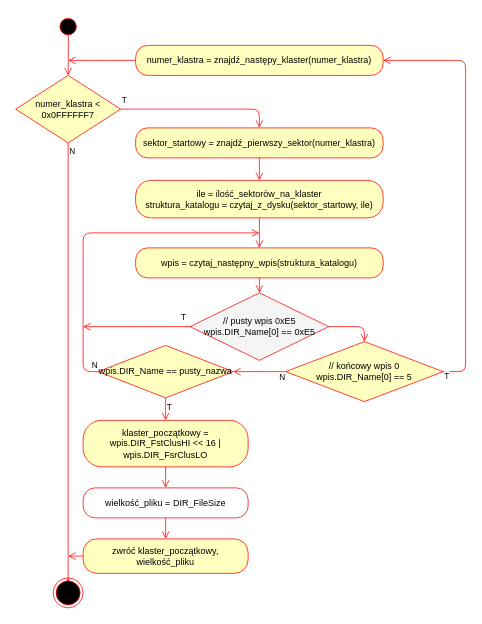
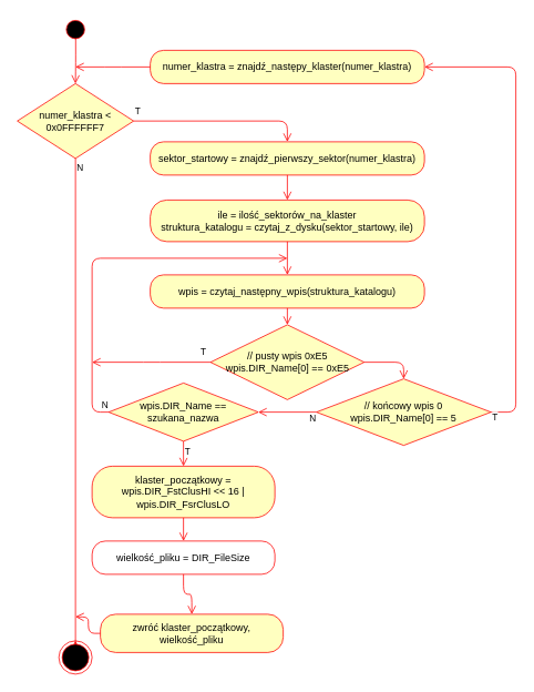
- <mxCell id="13" value="&lt;div&gt;// pusty wpis 0xE5&lt;br&gt;&lt;/div&gt;&lt;div&gt;wpis.DIR_Name[0] == 0xE5&lt;br&gt;&lt;/div&gt;" style="rhombus;whiteSpace=wrap;html=1;fillColor=#f5f5f5;strokeColor=#ff0000;" vertex="1" parent="1"><mxGeometry x="252.5" y="390" width="185" height="90" as="geometry" /></mxCell>
+ <mxCell id="13" value="&lt;div&gt;// pusty wpis 0xE5&lt;br&gt;&lt;/div&gt;&lt;div&gt;wpis.DIR_Name[0] == 0xE5&lt;br&gt;&lt;/div&gt;" style="rhombus;whiteSpace=wrap;html=1;fillColor=#ffffc0;strokeColor=#ff0000;" vertex="1" parent="1"><mxGeometry x="252.5" y="390" width="185" height="90" as="geometry" /></mxCell>
- <mxCell id="20" value="wpis.DIR_Name == pusty_nazwa" style="rhombus;whiteSpace=wrap;html=1;fillColor=#ffffc0;strokeColor=#ff0000;" vertex="1" parent="1"><mxGeometry x="130" y="460" width="180" height="70" as="geometry" /></mxCell>
+ <mxCell id="20" value="wpis.DIR_Name == szukana_nazwa" style="rhombus;whiteSpace=wrap;html=1;fillColor=#ffffc0;strokeColor=#ff0000;" vertex="1" parent="1"><mxGeometry x="130" y="460" width="180" height="70" as="geometry" /></mxCell>
- <mxCell id="27" value="zwróć klaster_początkowy, wielkość_pliku" style="rounded=1;whiteSpace=wrap;html=1;arcSize=40;fontColor=#000000;fillColor=#ffffc0;strokeColor=#ff0000;" vertex="1" parent="1"><mxGeometry x="110" y="718" width="220" height="46" as="geometry" /></mxCell>
+ <mxCell id="27" value="zwróć klaster_początkowy, wielkość_pliku" style="rounded=1;whiteSpace=wrap;html=1;arcSize=40;fontColor=#000000;fillColor=#ffffc0;strokeColor=#ff0000;" vertex="1" parent="1"><mxGeometry x="120" y="738" width="220" height="46" as="geometry" /></mxCell>
